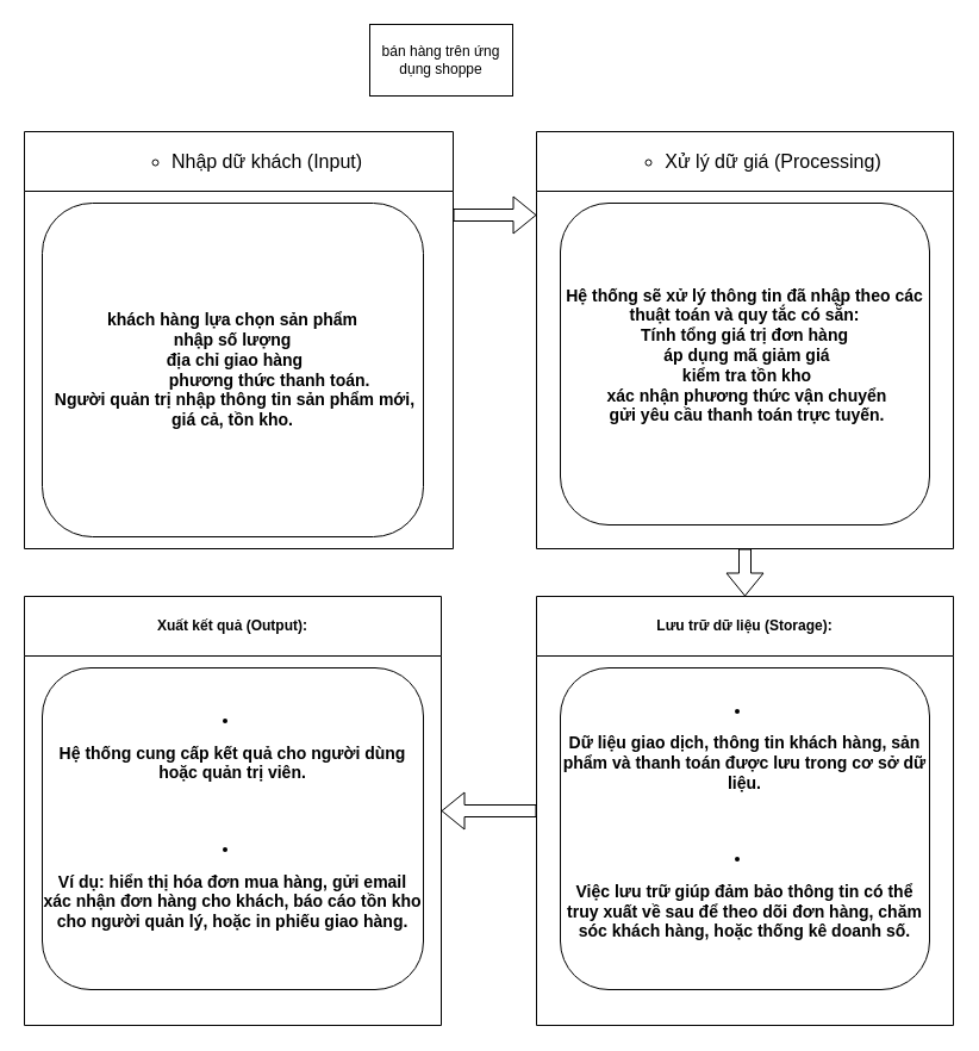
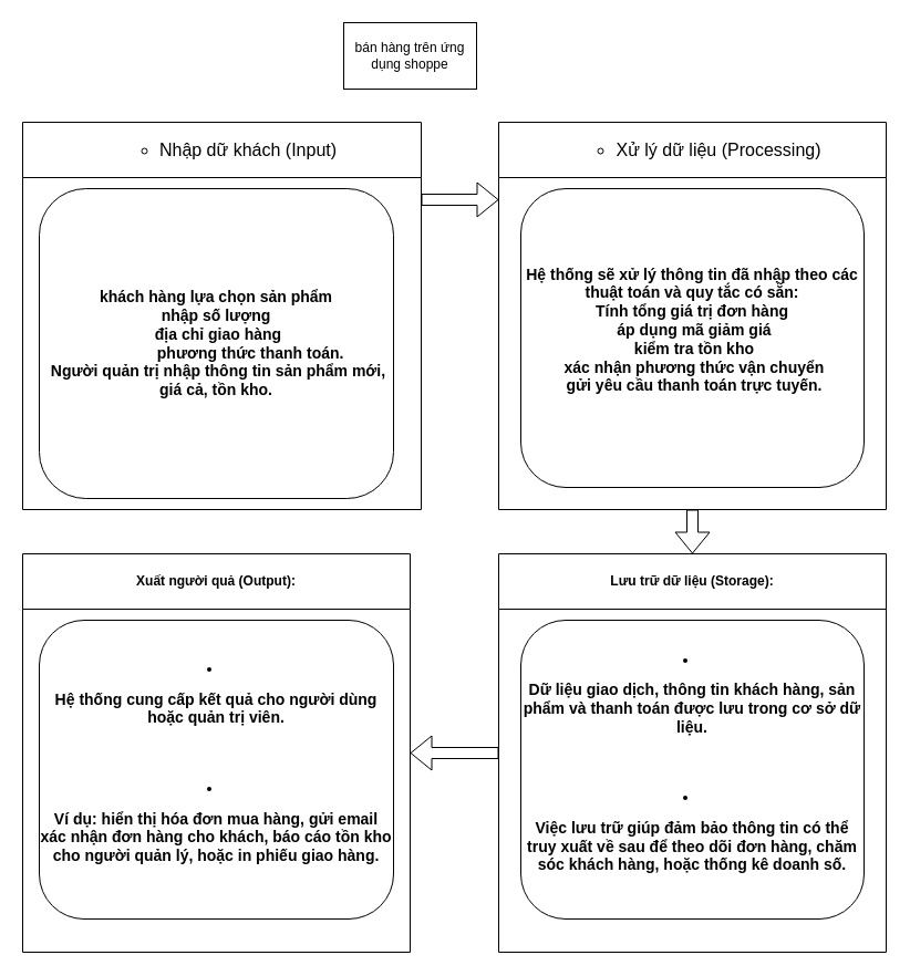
- <mxCell id="4" value="&lt;ul style=&quot;box-sizing: border-box; margin: 0px; padding: 0px 0px 0px 2rem; list-style: circle; font-family: Arial, sans-serif; font-size: 16px; font-weight: 400; text-align: left; white-space: pre; background-color: rgb(255, 255, 255); padding-inline-start: 48px;&quot;&gt;&lt;li style=&quot;box-sizing: border-box; margin: 0px; padding: 0px; background-color: transparent; font-size: 12pt; font-variant-numeric: normal; font-variant-east-asian: normal; font-variant-alternates: normal; font-variant-position: normal; font-variant-emoji: normal; list-style-type: circle; vertical-align: baseline;&quot; aria-level=&quot;2&quot; dir=&quot;ltr&quot;&gt;&lt;span style=&quot;box-sizing: border-box; margin: 0px; padding: 0px; background-color: transparent; font-size: 12pt;&quot;&gt;&lt;span style=&quot;box-sizing: border-box; margin: 0px; padding: 0px; font-variant-numeric: normal; font-variant-east-asian: normal; font-variant-alternates: normal; font-variant-position: normal; font-variant-emoji: normal; vertical-align: baseline; text-wrap-mode: wrap;&quot;&gt;Xử lý dữ giá (Processing)&lt;/span&gt;&lt;/span&gt;&lt;/li&gt;&lt;/ul&gt;" style="swimlane;whiteSpace=wrap;html=1;startSize=50;" vertex="1" parent="1"><mxGeometry x="450" y="110" width="350" height="350" as="geometry" /></mxCell>
+ <mxCell id="4" value="&lt;ul style=&quot;box-sizing: border-box; margin: 0px; padding: 0px 0px 0px 2rem; list-style: circle; font-family: Arial, sans-serif; font-size: 16px; font-weight: 400; text-align: left; white-space: pre; background-color: rgb(255, 255, 255); padding-inline-start: 48px;&quot;&gt;&lt;li style=&quot;box-sizing: border-box; margin: 0px; padding: 0px; background-color: transparent; font-size: 12pt; font-variant-numeric: normal; font-variant-east-asian: normal; font-variant-alternates: normal; font-variant-position: normal; font-variant-emoji: normal; list-style-type: circle; vertical-align: baseline;&quot; aria-level=&quot;2&quot; dir=&quot;ltr&quot;&gt;&lt;span style=&quot;box-sizing: border-box; margin: 0px; padding: 0px; background-color: transparent; font-size: 12pt;&quot;&gt;&lt;span style=&quot;box-sizing: border-box; margin: 0px; padding: 0px; font-variant-numeric: normal; font-variant-east-asian: normal; font-variant-alternates: normal; font-variant-position: normal; font-variant-emoji: normal; vertical-align: baseline; text-wrap-mode: wrap;&quot;&gt;Xử lý dữ liệu (Processing)&lt;/span&gt;&lt;/span&gt;&lt;/li&gt;&lt;/ul&gt;" style="swimlane;whiteSpace=wrap;html=1;startSize=50;" vertex="1" parent="1"><mxGeometry x="450" y="110" width="350" height="350" as="geometry" /></mxCell>
- <mxCell id="8" value="Xuất kết quả (Output):" style="swimlane;whiteSpace=wrap;html=1;startSize=50;" vertex="1" parent="1"><mxGeometry y="500" width="350" height="360" as="geometry" x="20" /></mxCell>
+ <mxCell id="8" value="Xuất người quả (Output):" style="swimlane;whiteSpace=wrap;html=1;startSize=50;" vertex="1" parent="1"><mxGeometry y="500" width="350" height="360" as="geometry" x="20" /></mxCell>
